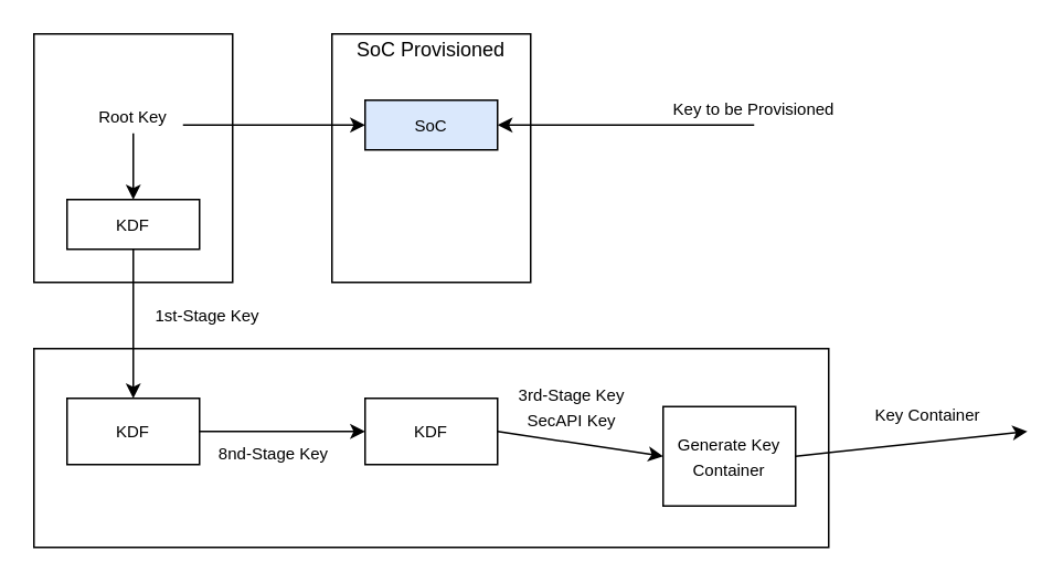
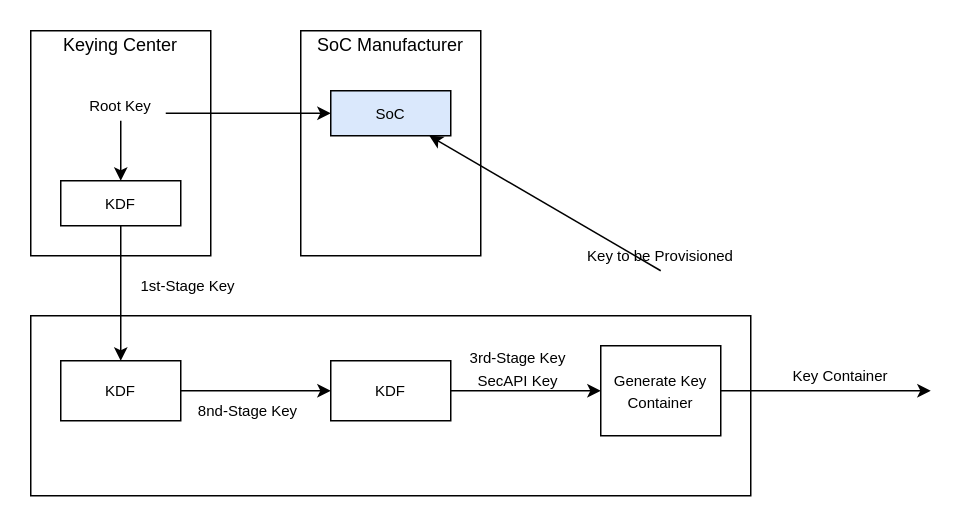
+ <mxCell id="12" value="Keying Center" style="text;html=1;strokeColor=none;fillColor=none;align=center;verticalAlign=middle;whiteSpace=wrap;rounded=0;" parent="1" vertex="1"><mxGeometry x="20" y="20" width="120" height="20" as="geometry" /></mxCell>
- <mxCell id="24" value="SoC Provisioned" style="text;html=1;strokeColor=none;fillColor=none;align=center;verticalAlign=middle;whiteSpace=wrap;rounded=0;" parent="1" vertex="1"><mxGeometry x="200" y="20" width="120" height="20" as="geometry" /></mxCell>
+ <mxCell id="24" value="SoC Manufacturer" style="text;html=1;strokeColor=none;fillColor=none;align=center;verticalAlign=middle;whiteSpace=wrap;rounded=0;" parent="1" vertex="1"><mxGeometry x="200" y="20" width="120" height="20" as="geometry" /></mxCell>
- <mxCell id="20" value="&lt;font style=&quot;font-size: 10px&quot;&gt;Key to be Provisioned&lt;/font&gt;" style="text;html=1;strokeColor=none;fillColor=none;align=center;verticalAlign=middle;whiteSpace=wrap;rounded=0;" parent="1" vertex="1"><mxGeometry x="395" y="55" width="120" height="20" as="geometry" /></mxCell>
+ <mxCell id="20" value="&lt;font style=&quot;font-size: 10px&quot;&gt;Key to be Provisioned&lt;/font&gt;" style="text;html=1;strokeColor=none;fillColor=none;align=center;verticalAlign=middle;whiteSpace=wrap;rounded=0;" parent="1" vertex="1"><mxGeometry x="380" y="160" width="120" height="20" as="geometry" /></mxCell>
- <mxCell id="7" value="&lt;font style=&quot;font-size: 10px&quot;&gt;Generate Key Container&lt;/font&gt;" style="rounded=0;whiteSpace=wrap;html=1;" parent="1" vertex="1"><mxGeometry x="400" y="245" width="80" height="60" as="geometry" /></mxCell>
+ <mxCell id="7" value="&lt;font style=&quot;font-size: 10px&quot;&gt;Generate Key Container&lt;/font&gt;" style="rounded=0;whiteSpace=wrap;html=1;" parent="1" vertex="1"><mxGeometry x="400" y="230" width="80" height="60" as="geometry" /></mxCell>
